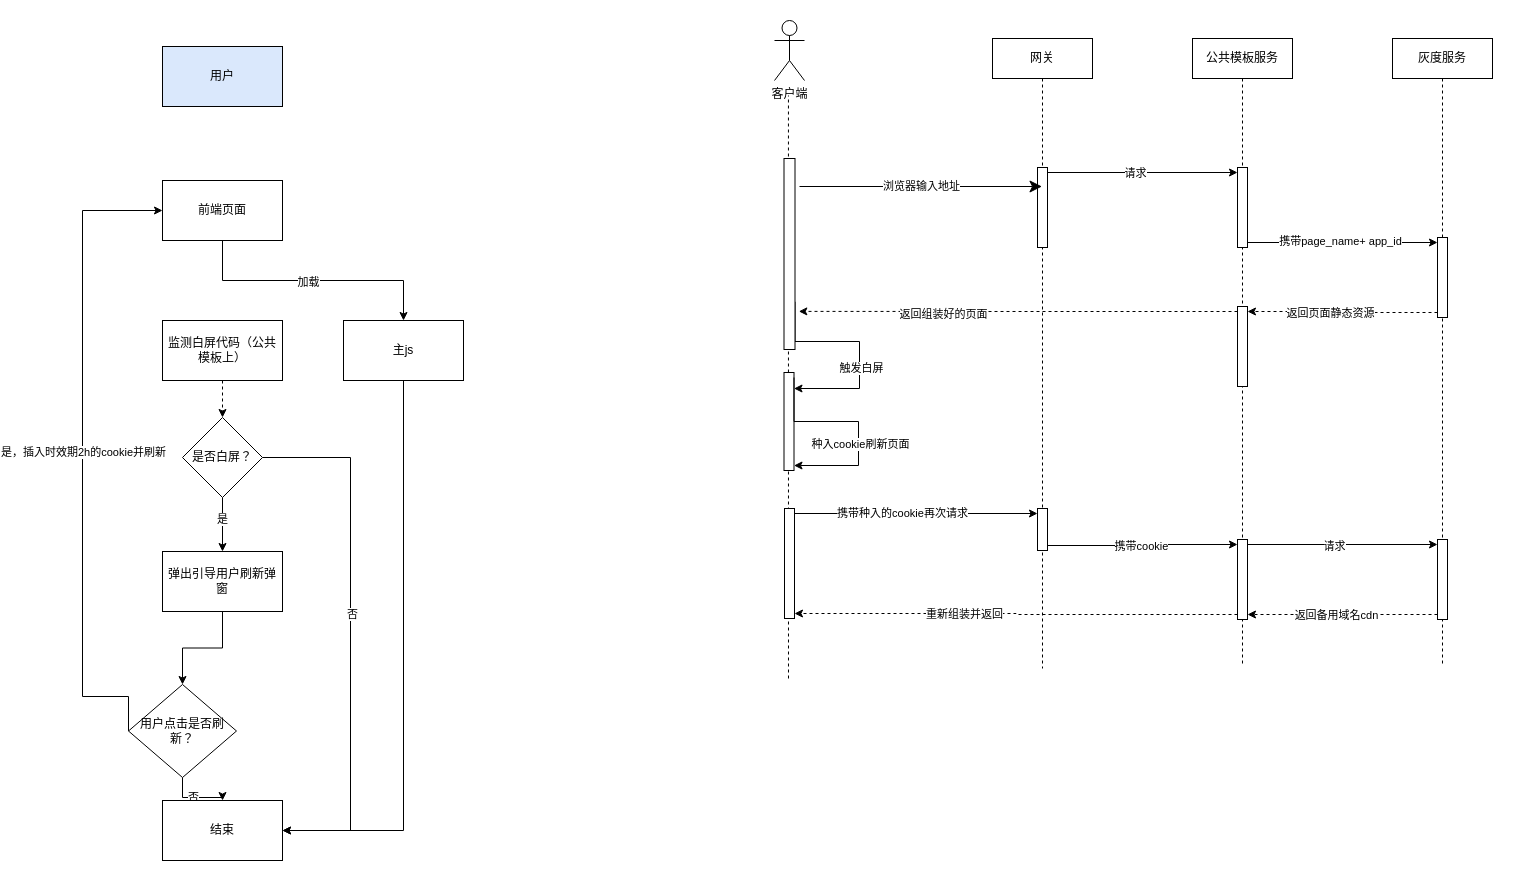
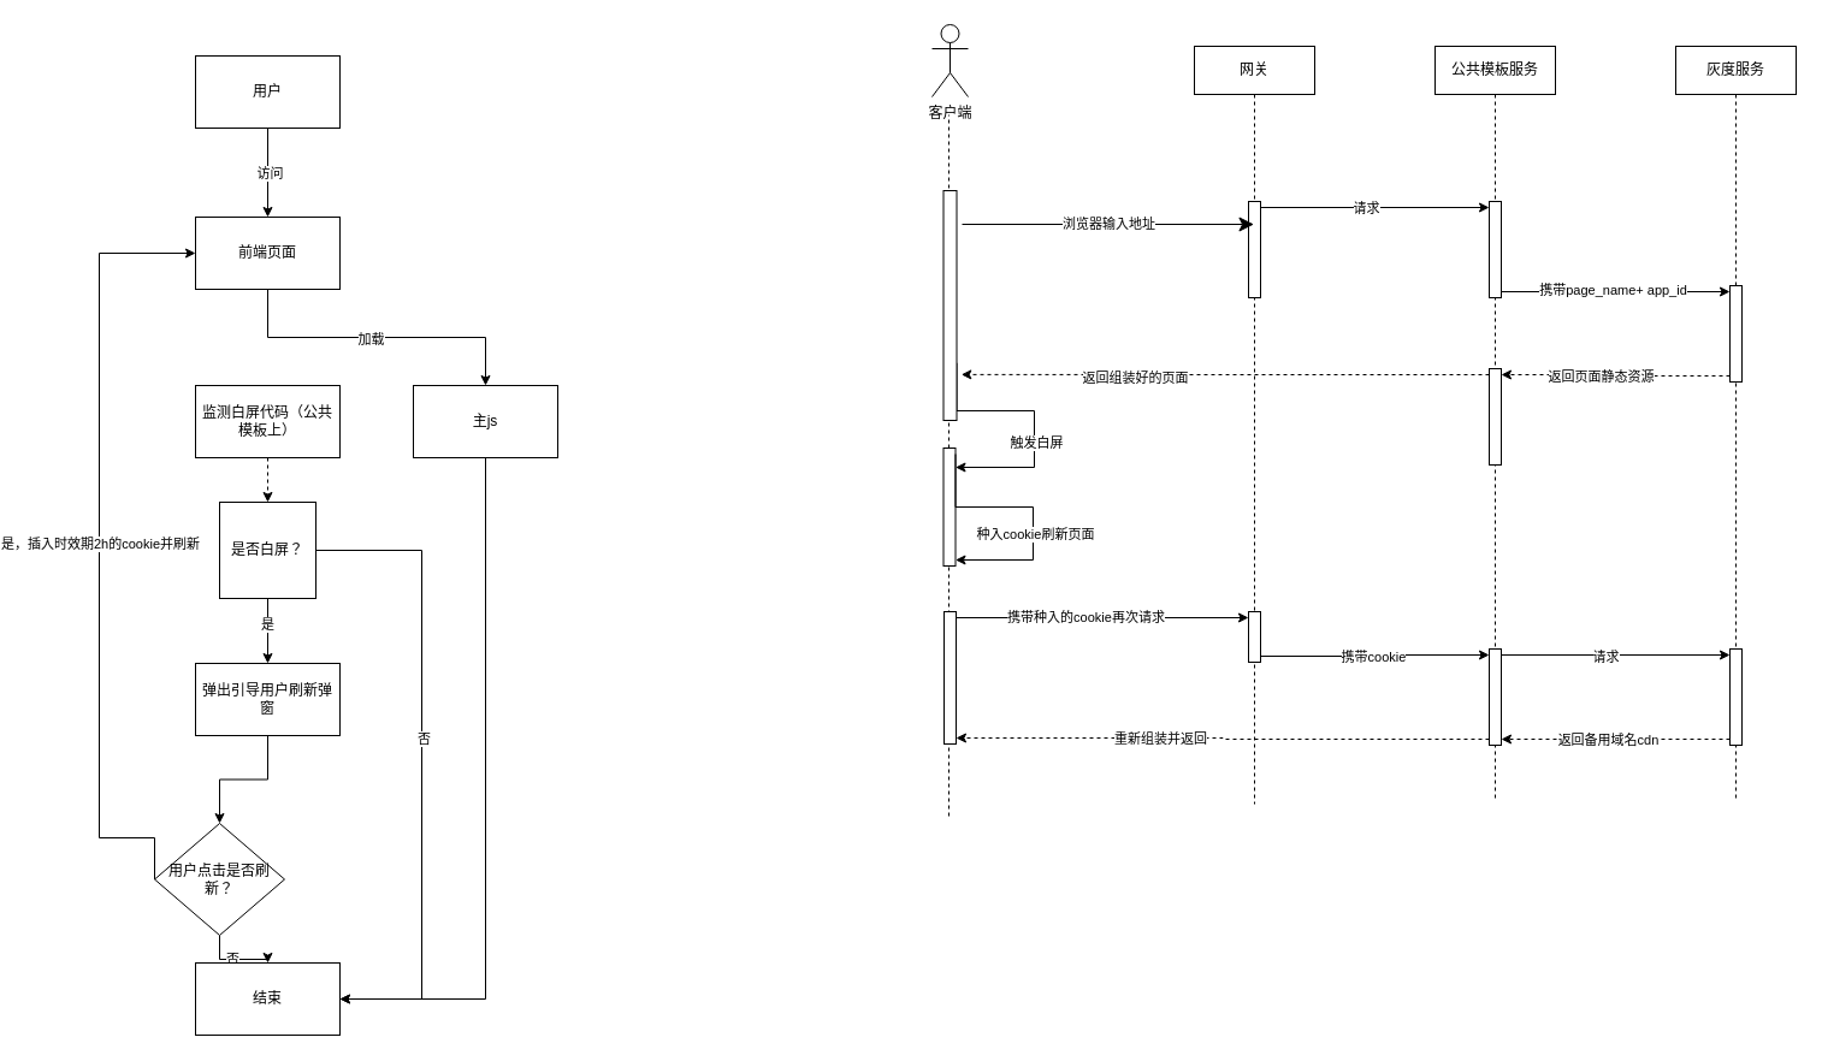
- <mxCell id="5" value="用户" style="rounded=0;whiteSpace=wrap;html=1;fillColor=#dae8fc;" parent="1" vertex="1"><mxGeometry x="100" y="46" width="120" height="60" as="geometry" /></mxCell>
+ <mxCell id="5" value="用户" style="rounded=0;whiteSpace=wrap;html=1;" parent="1" vertex="1"><mxGeometry x="100" y="46" width="120" height="60" as="geometry" /></mxCell>
+ <mxCell id="3" style="edgeStyle=orthogonalEdgeStyle;rounded=0;orthogonalLoop=1;jettySize=auto;html=1;exitX=0.5;exitY=1;exitDx=0;exitDy=0;" parent="1" source="5" target="8" edge="1"><mxGeometry relative="1" as="geometry" /></mxCell>
+ <mxCell id="4" value="访问" style="edgeLabel;html=1;align=center;verticalAlign=middle;resizable=0;points=[];" parent="3" vertex="1" connectable="0"><mxGeometry x="0.003" y="1" relative="1" as="geometry"><mxPoint as="offset" /></mxGeometry></mxCell>
- <mxCell id="17" value="是否白屏？" style="rhombus;whiteSpace=wrap;html=1;" parent="1" vertex="1"><mxGeometry x="120" y="417" width="80" height="80" as="geometry" /></mxCell>
+ <mxCell id="17" value="是否白屏？" style="whiteSpace=wrap;html=1;rounded=0;" parent="1" vertex="1"><mxGeometry x="120" y="417" width="80" height="80" as="geometry" /></mxCell>
